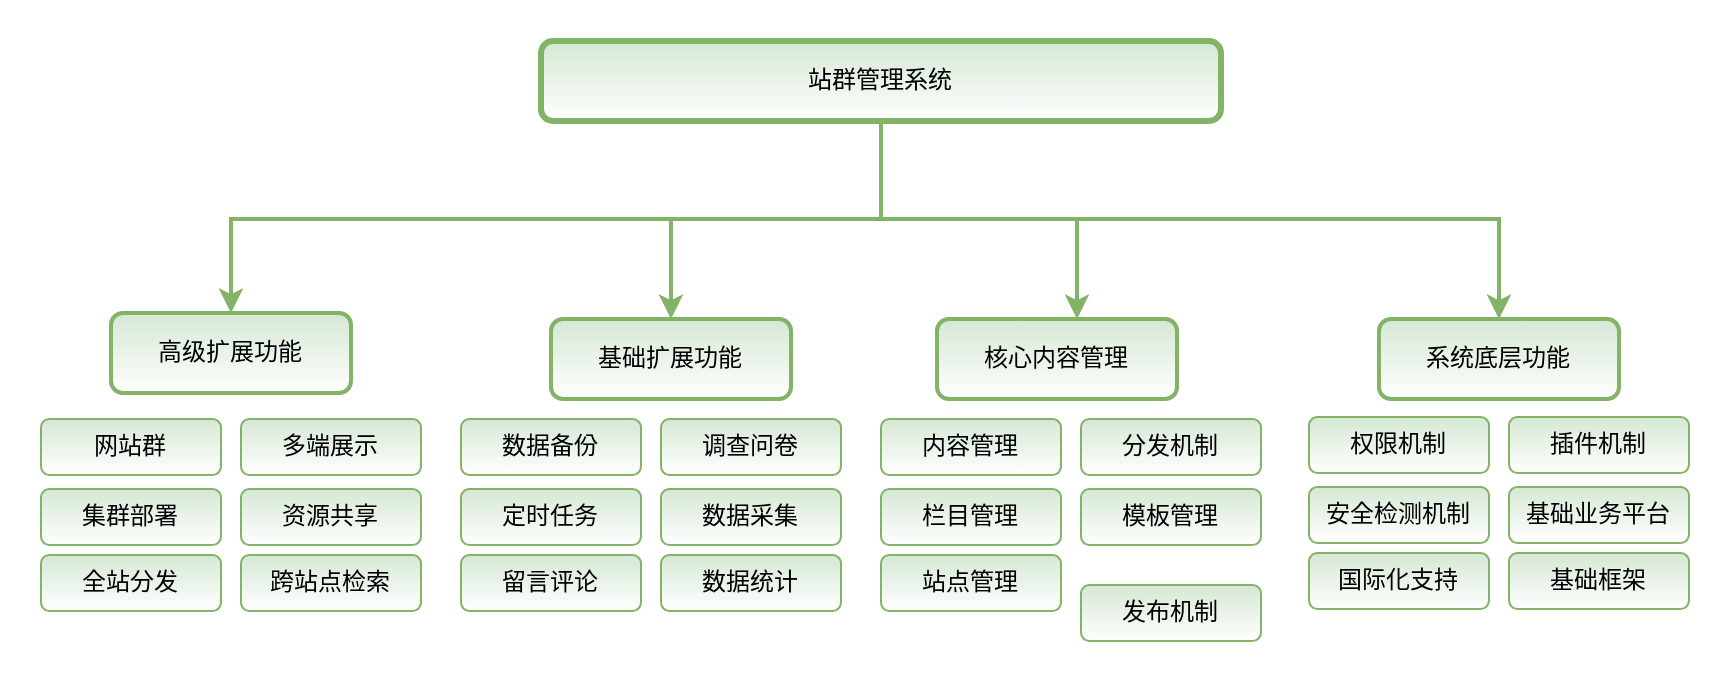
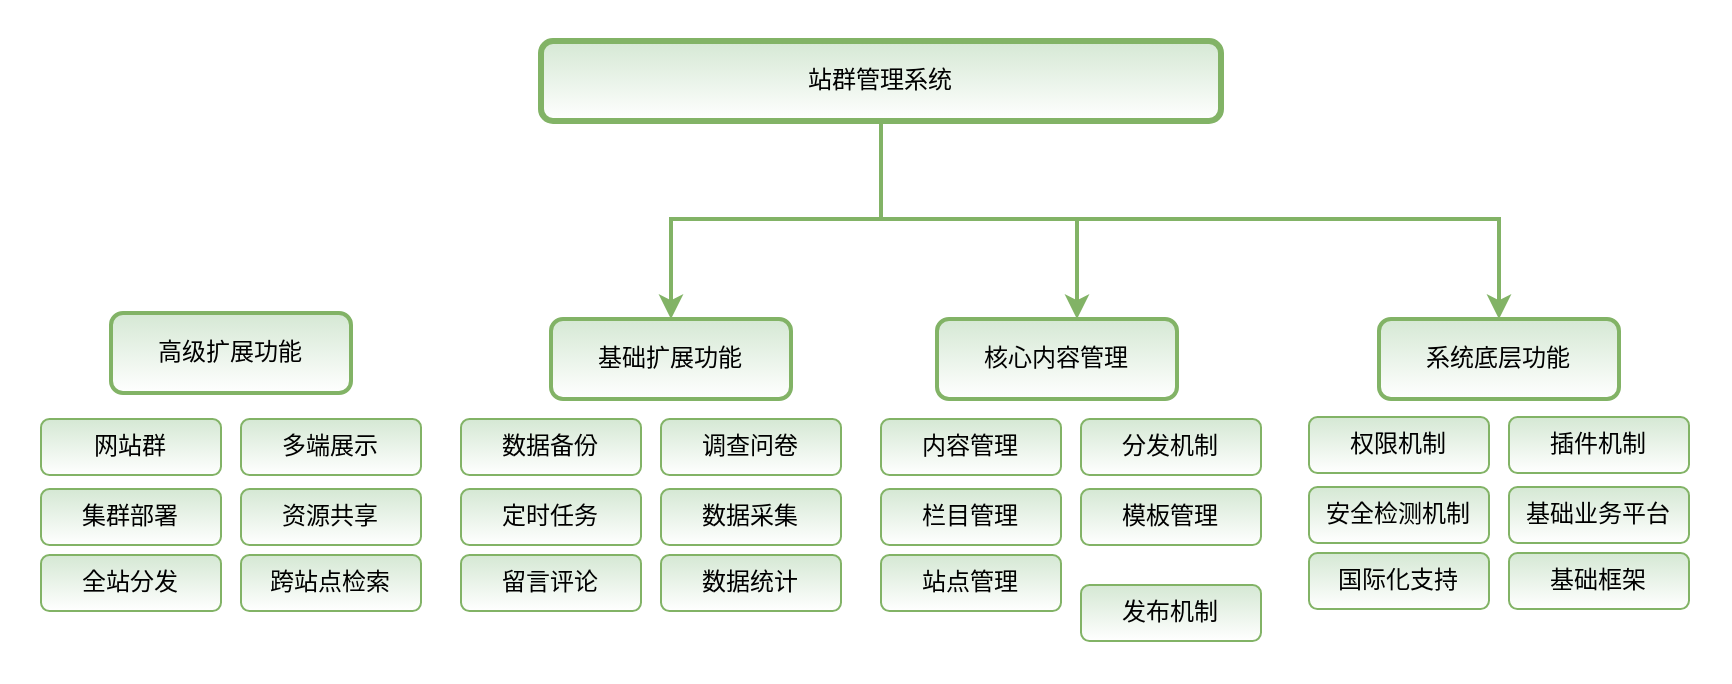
- <mxCell id="2" value="" style="edgeStyle=orthogonalEdgeStyle;rounded=0;orthogonalLoop=1;jettySize=auto;html=1;fontColor=#FFFFFF;fillColor=#d5e8d4;strokeColor=#82b366;strokeWidth=2;" edge="1" parent="1" source="6" target="16"><mxGeometry relative="1" as="geometry"><Array as="points"><mxPoint x="440" y="109" /><mxPoint x="115" y="109" /></Array></mxGeometry></mxCell>
